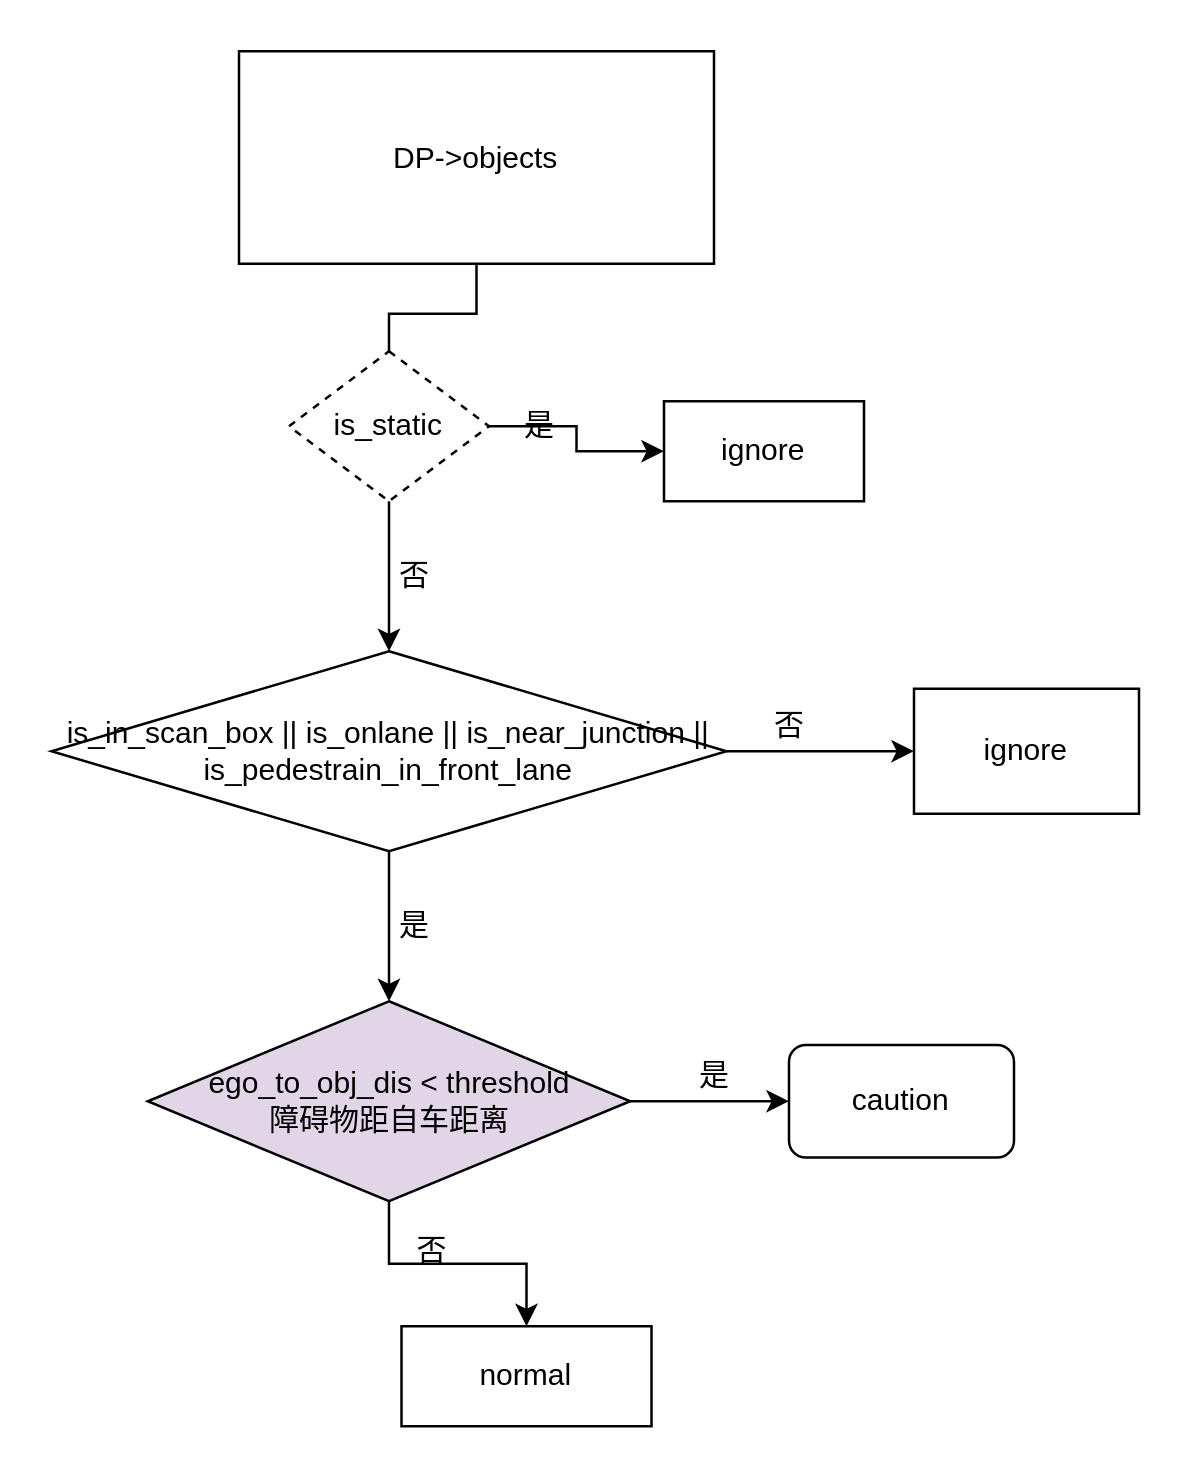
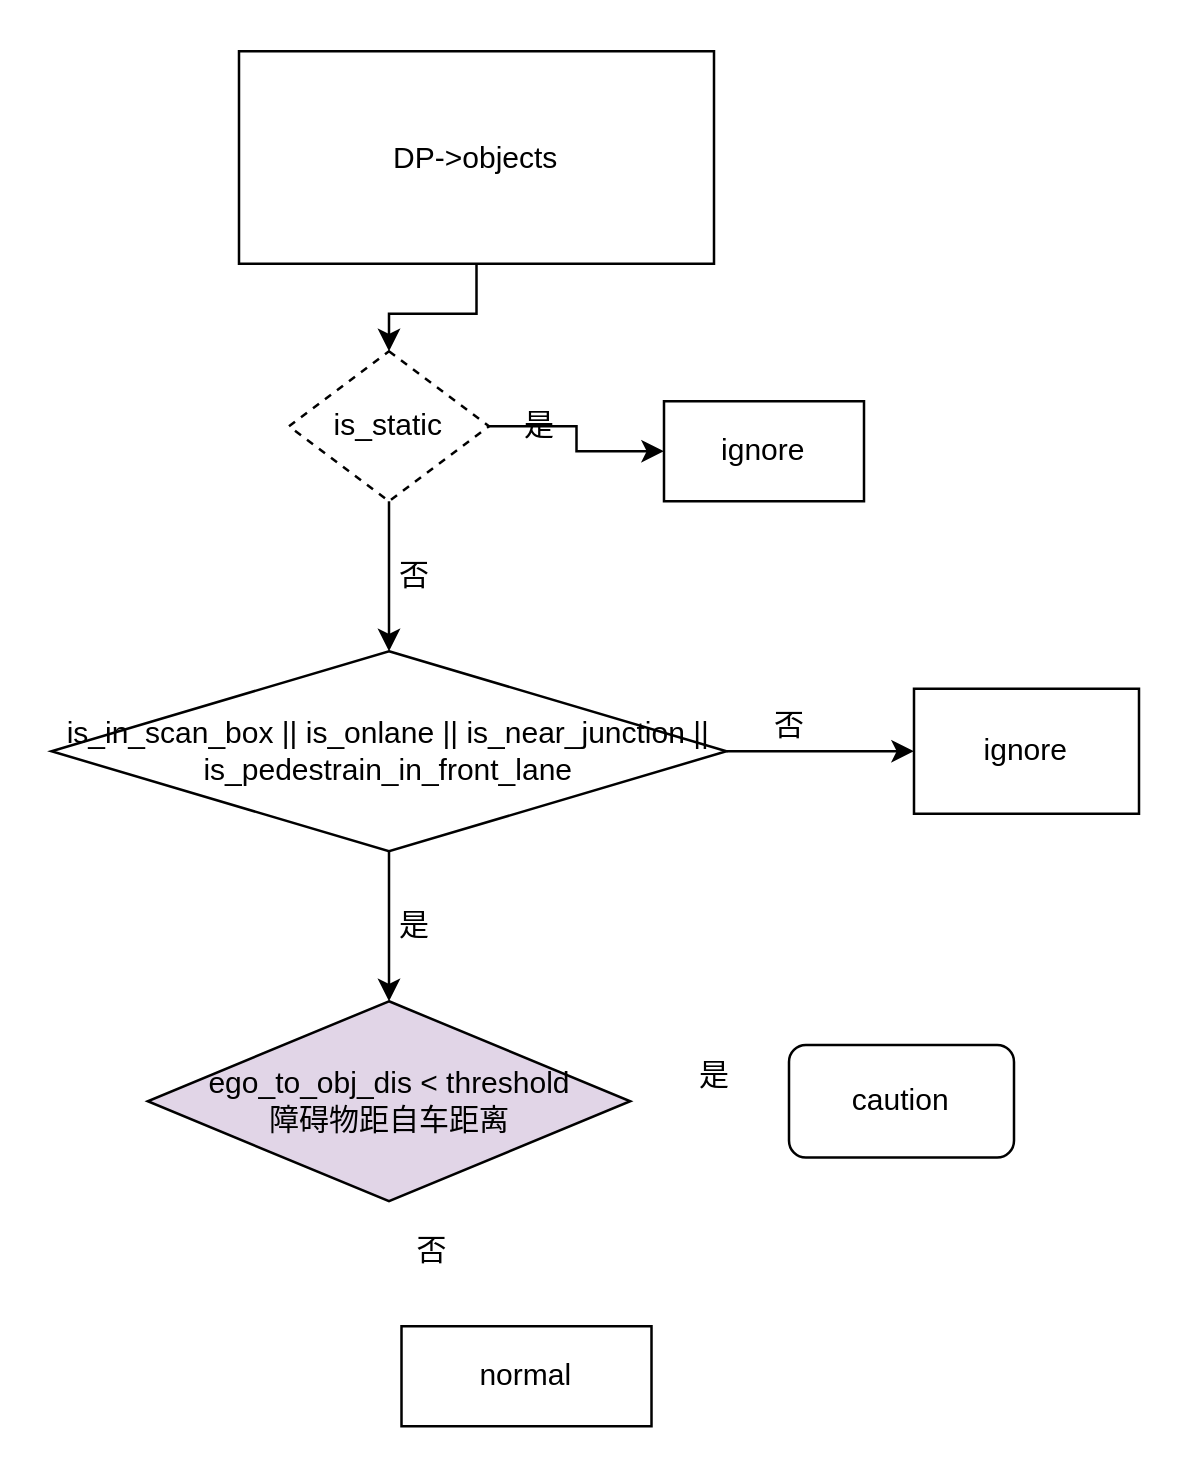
- <mxCell id="2" value="" style="edgeStyle=orthogonalEdgeStyle;rounded=0;orthogonalLoop=1;jettySize=auto;html=1;endArrow=none;" edge="1" parent="1" source="3" target="6"><mxGeometry relative="1" as="geometry" /></mxCell>
+ <mxCell id="2" value="" style="edgeStyle=orthogonalEdgeStyle;rounded=0;orthogonalLoop=1;jettySize=auto;html=1;" edge="1" parent="1" source="3" target="6"><mxGeometry relative="1" as="geometry" /></mxCell>
- <mxCell id="16" value="" style="edgeStyle=orthogonalEdgeStyle;rounded=0;orthogonalLoop=1;jettySize=auto;html=1;" edge="1" parent="1" source="18" target="19"><mxGeometry relative="1" as="geometry" /></mxCell>
- <mxCell id="17" value="" style="edgeStyle=orthogonalEdgeStyle;rounded=0;orthogonalLoop=1;jettySize=auto;html=1;" edge="1" parent="1" source="18" target="21"><mxGeometry relative="1" as="geometry" /></mxCell>
